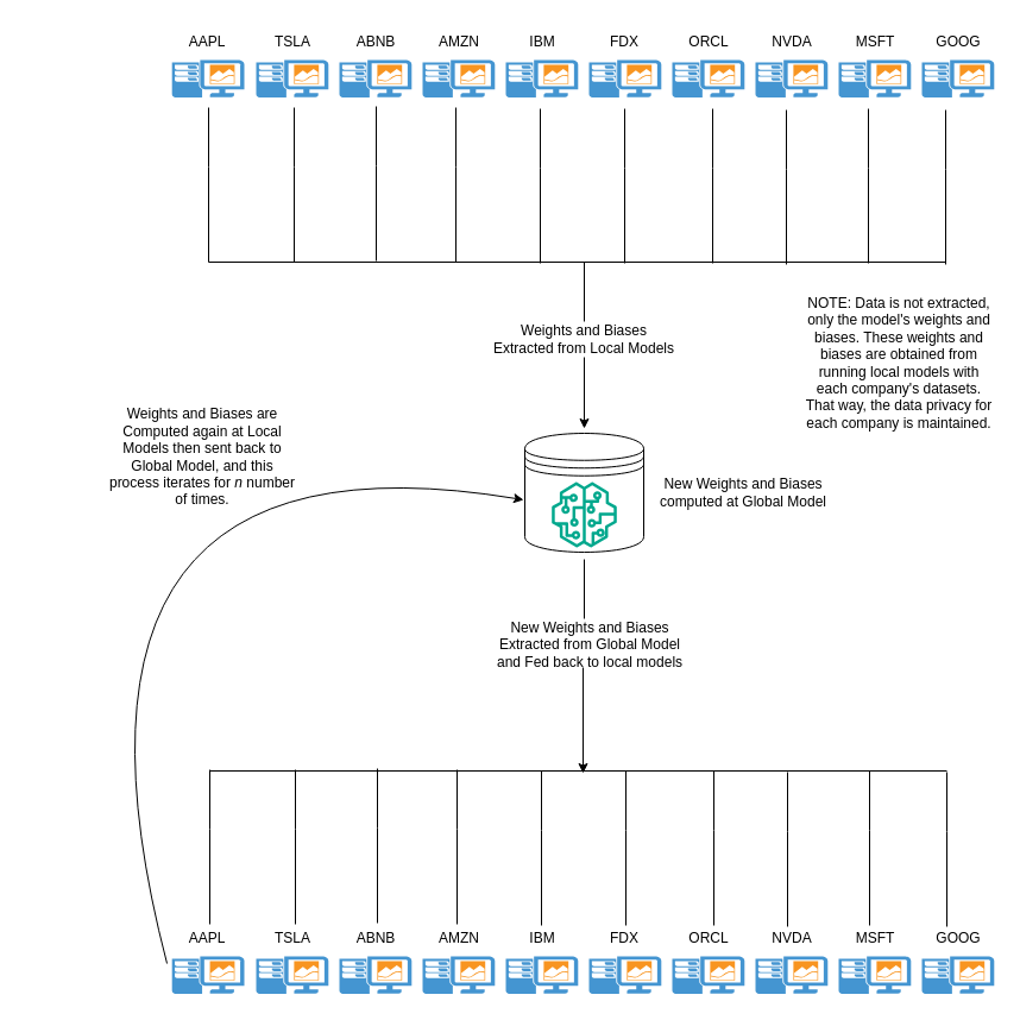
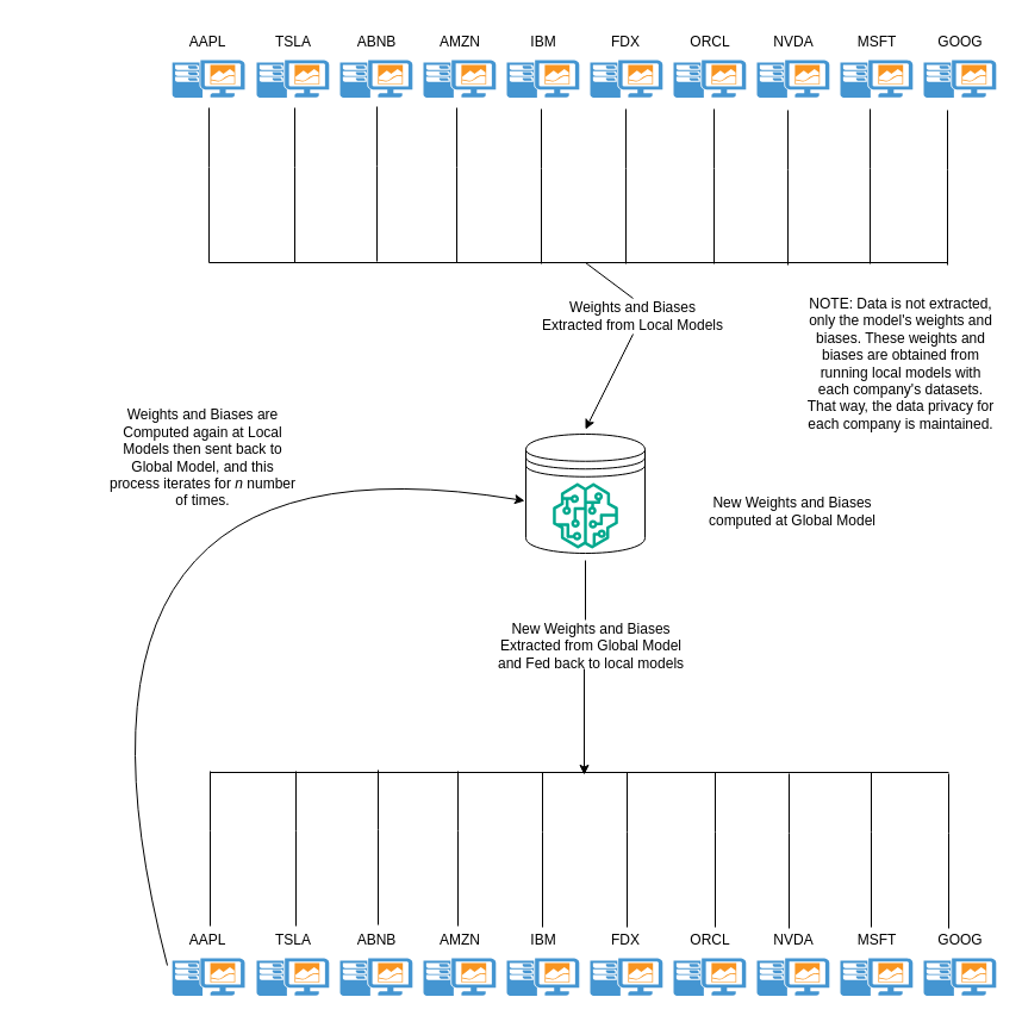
- <mxCell id="33" value="Weights and Biases Extracted from Local Models" style="text;strokeColor=none;align=center;fillColor=none;html=1;verticalAlign=middle;whiteSpace=wrap;rounded=0;" vertex="1" parent="1"><mxGeometry x="411" y="270" width="160" height="30" as="geometry" /></mxCell>
+ <mxCell id="33" value="Weights and Biases Extracted from Local Models" style="text;strokeColor=none;align=center;fillColor=none;html=1;verticalAlign=middle;whiteSpace=wrap;rounded=0;" vertex="1" parent="1"><mxGeometry x="451" y="250" width="160" height="30" as="geometry" /></mxCell>
- <mxCell id="38" value="New Weights and Biases computed at Global Model" style="text;strokeColor=none;align=center;fillColor=none;html=1;verticalAlign=middle;whiteSpace=wrap;rounded=0;" vertex="1" parent="1"><mxGeometry x="545" y="399" width="160" height="30" as="geometry" /></mxCell>
+ <mxCell id="38" value="New Weights and Biases computed at Global Model" style="text;strokeColor=none;align=center;fillColor=none;html=1;verticalAlign=middle;whiteSpace=wrap;rounded=0;" vertex="1" parent="1"><mxGeometry x="585" y="414" width="160" height="30" as="geometry" /></mxCell>
